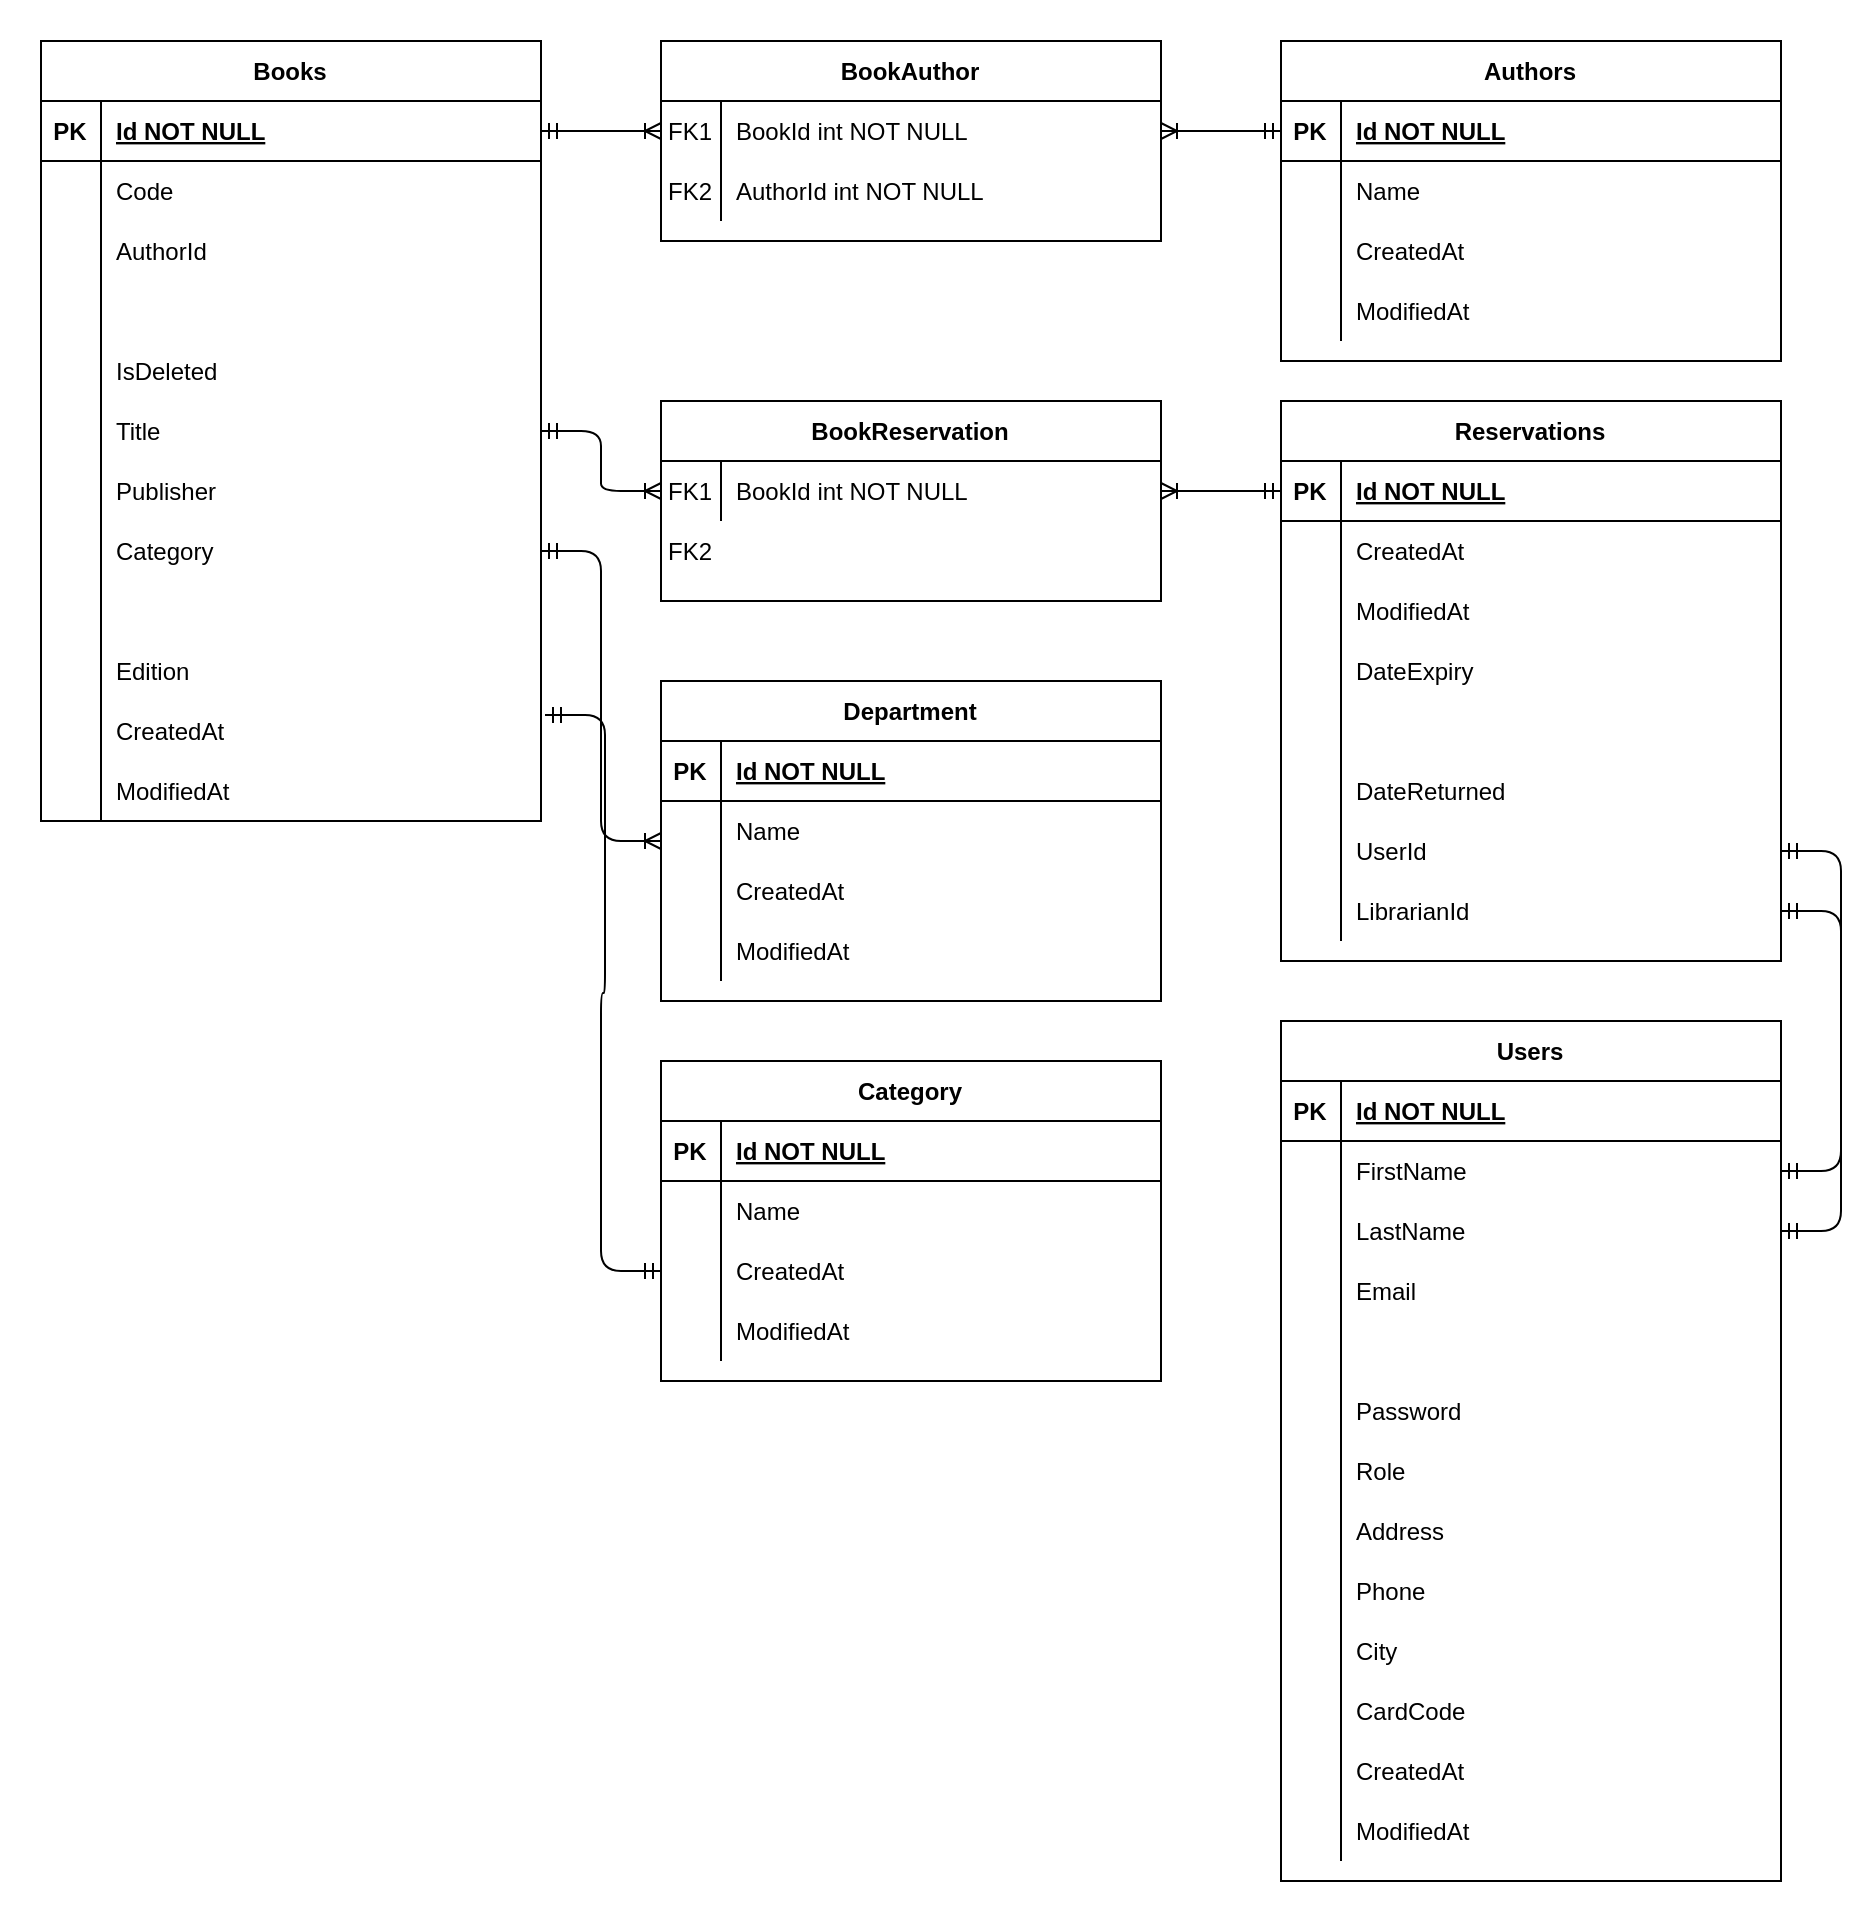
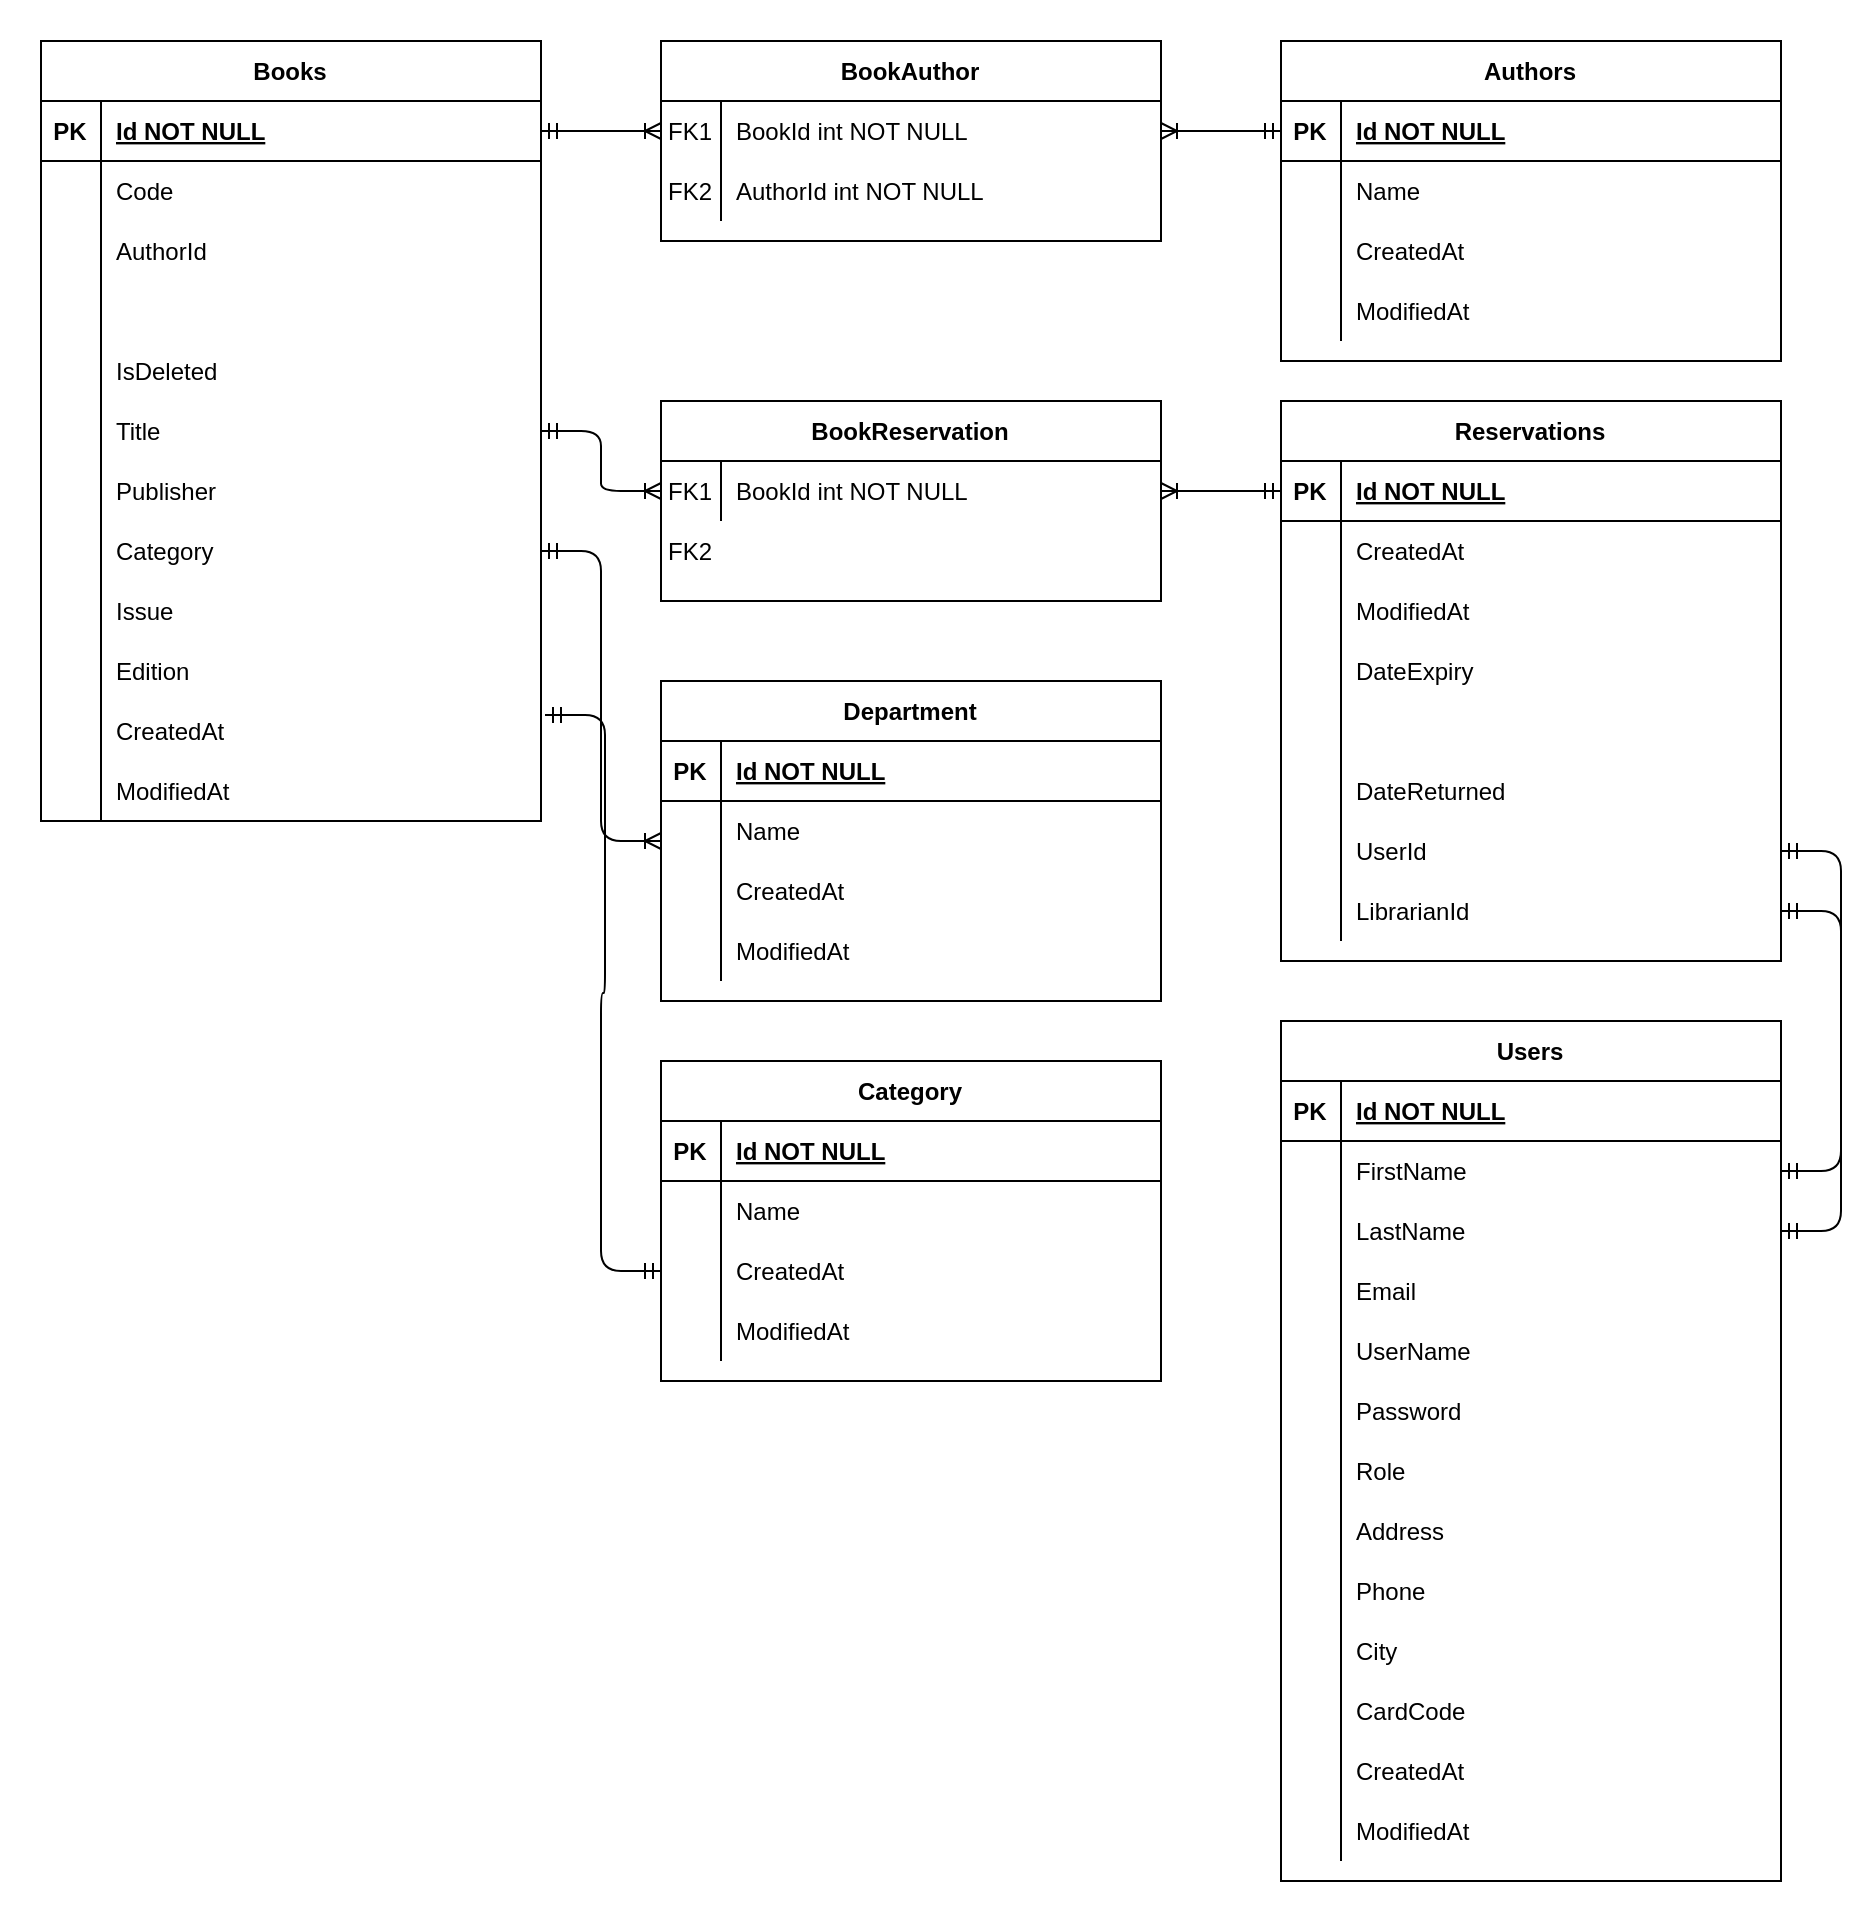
+ <mxCell id="48" value="Issue" style="shape=partialRectangle;overflow=hidden;connectable=0;fillColor=none;top=0;left=0;bottom=0;right=0;align=left;spacingLeft=6;" parent="46" vertex="1"><mxGeometry x="30" width="220" height="30" as="geometry" /></mxCell>
+ <mxCell id="107" value="UserName" style="shape=partialRectangle;overflow=hidden;connectable=0;fillColor=none;top=0;left=0;bottom=0;right=0;align=left;spacingLeft=6;" parent="105" vertex="1"><mxGeometry x="30" width="220" height="30" as="geometry" /></mxCell>
